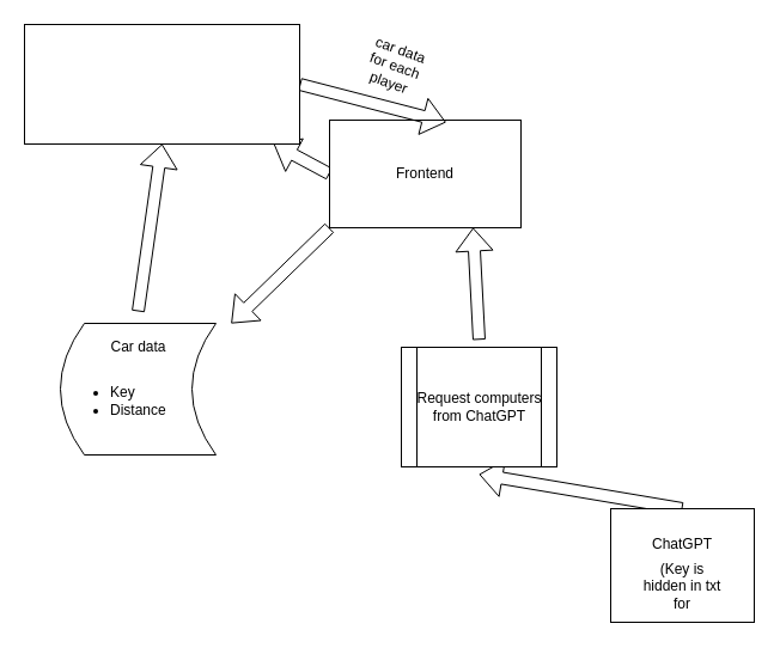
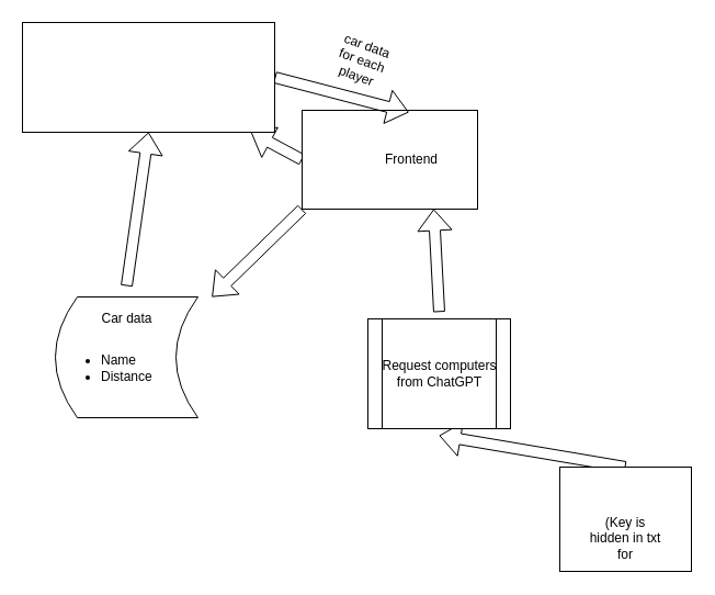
- <mxCell id="5" value="Frontend" style="text;html=1;strokeColor=none;fillColor=none;align=center;verticalAlign=middle;whiteSpace=wrap;rounded=0;" parent="1" vertex="1"><mxGeometry x="300" y="110" width="110" height="70" as="geometry" /></mxCell>
+ <mxCell id="5" value="Frontend" style="text;html=1;strokeColor=none;fillColor=none;align=center;verticalAlign=middle;whiteSpace=wrap;rounded=0;" parent="1" vertex="1"><mxGeometry x="320" y="110" width="110" height="70" as="geometry" /></mxCell>
- <mxCell id="9" value="&lt;ul&gt;&lt;li&gt;Key&lt;/li&gt;&lt;li&gt;Distance&lt;/li&gt;&lt;/ul&gt;" style="text;strokeColor=none;fillColor=none;html=1;whiteSpace=wrap;verticalAlign=middle;overflow=hidden;" parent="1" vertex="1"><mxGeometry x="50" y="270" width="152" height="130" as="geometry" /></mxCell>
+ <mxCell id="9" value="&lt;ul&gt;&lt;li&gt;Name&lt;/li&gt;&lt;li&gt;Distance&lt;/li&gt;&lt;/ul&gt;" style="text;strokeColor=none;fillColor=none;html=1;whiteSpace=wrap;verticalAlign=middle;overflow=hidden;" parent="1" vertex="1"><mxGeometry x="50" y="270" width="152" height="130" as="geometry" /></mxCell>
- <mxCell id="12" value="ChatGPT" style="text;html=1;strokeColor=none;fillColor=none;align=center;verticalAlign=middle;whiteSpace=wrap;rounded=0;" parent="1" vertex="1"><mxGeometry x="540" y="440" width="60" height="30" as="geometry" /></mxCell>
